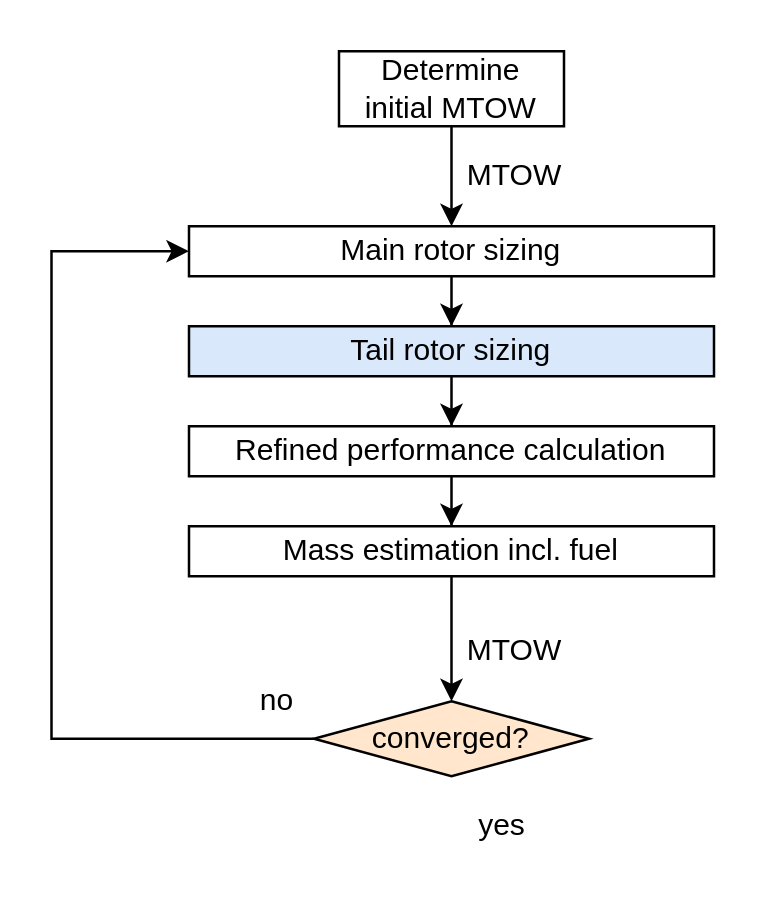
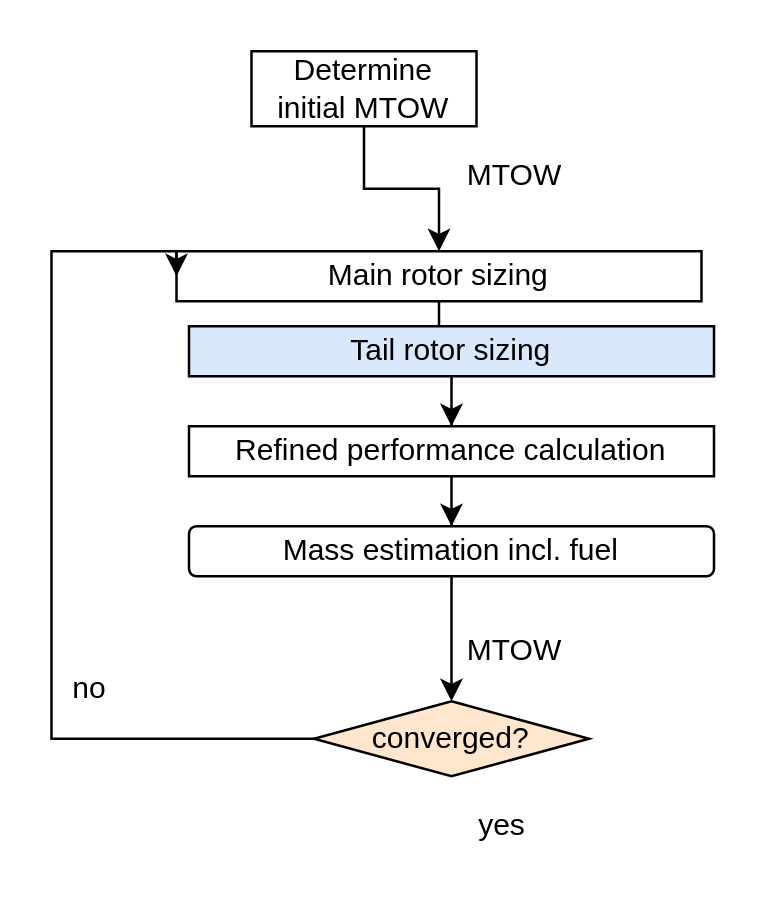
- <mxCell id="3" value="Determine &lt;br&gt;initial MTOW" style="shape=parallelogram;perimeter=parallelogramPerimeter;whiteSpace=wrap;html=1;fixedSize=1;shadow=0;size=-30;" parent="1" vertex="1"><mxGeometry x="135" y="20" width="90" height="30" as="geometry" /></mxCell>
+ <mxCell id="3" value="Determine &lt;br&gt;initial MTOW" style="shape=parallelogram;perimeter=parallelogramPerimeter;whiteSpace=wrap;html=1;fixedSize=1;shadow=0;size=-30;" parent="1" vertex="1"><mxGeometry x="100" y="20" width="90" height="30" as="geometry" /></mxCell>
- <mxCell id="5" value="Main rotor sizing" style="whiteSpace=wrap;html=1;shadow=0;" parent="1" vertex="1"><mxGeometry x="75" y="90" width="210" height="20" as="geometry" /></mxCell>
+ <mxCell id="5" value="Main rotor sizing" style="whiteSpace=wrap;html=1;shadow=0;" parent="1" vertex="1"><mxGeometry x="70" y="100" width="210" height="20" as="geometry" /></mxCell>
- <mxCell id="11" value="Mass estimation incl. fuel" style="whiteSpace=wrap;html=1;shadow=0;" parent="1" vertex="1"><mxGeometry x="75" y="210" width="210" height="20" as="geometry" /></mxCell>
+ <mxCell id="11" value="Mass estimation incl. fuel" style="whiteSpace=wrap;html=1;shadow=0;rounded=1;" parent="1" vertex="1"><mxGeometry x="75" y="210" width="210" height="20" as="geometry" /></mxCell>
- <mxCell id="17" value="no" style="text;html=1;align=center;verticalAlign=middle;resizable=0;points=[];autosize=1;strokeColor=none;fillColor=none;shadow=0;" parent="1" vertex="1"><mxGeometry x="95" y="270" width="30" height="20" as="geometry" /></mxCell>
+ <mxCell id="17" value="no" style="text;html=1;align=center;verticalAlign=middle;resizable=0;points=[];autosize=1;strokeColor=none;fillColor=none;shadow=0;" parent="1" vertex="1"><mxGeometry x="20" y="265" width="30" height="20" as="geometry" /></mxCell>
